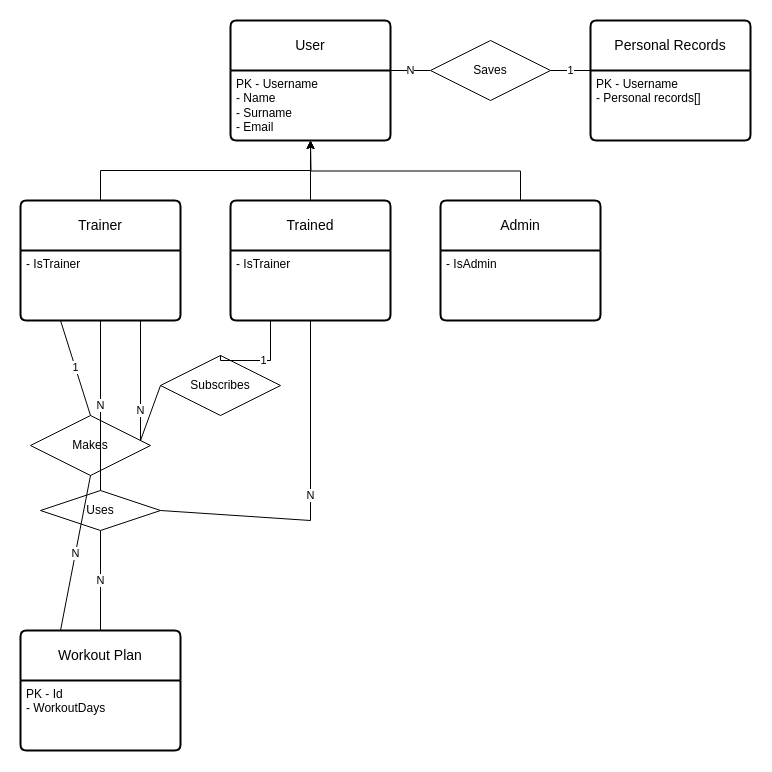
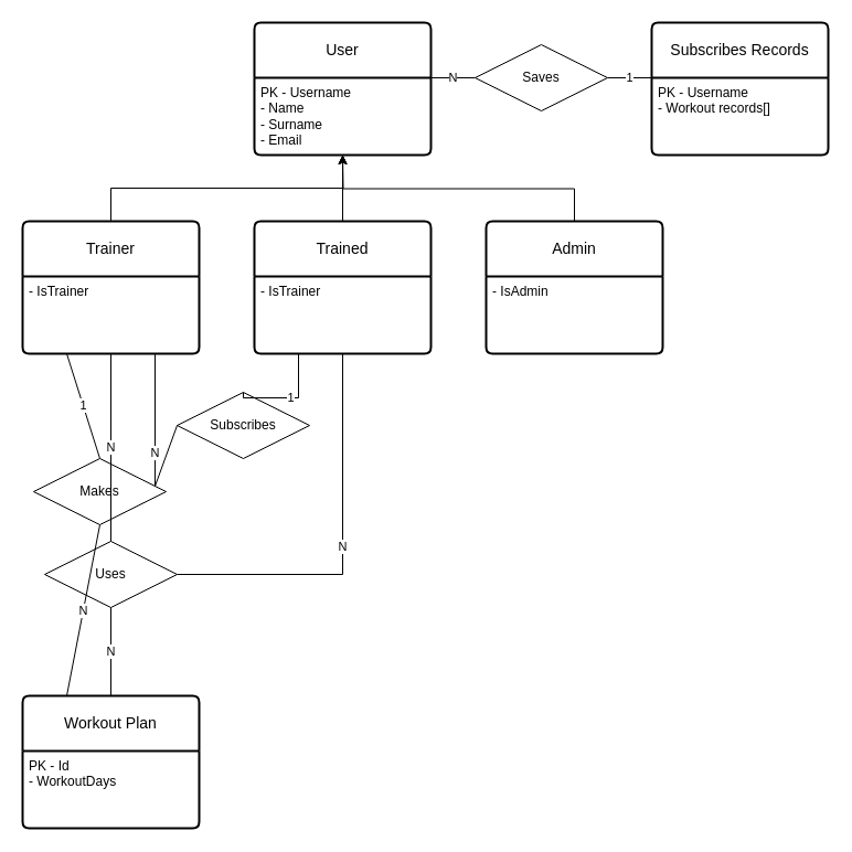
- <mxCell id="25" value="Personal Records" style="swimlane;childLayout=stackLayout;horizontal=1;startSize=50;horizontalStack=0;rounded=1;fontSize=14;fontStyle=0;strokeWidth=2;resizeParent=0;resizeLast=1;shadow=0;dashed=0;align=center;arcSize=4;whiteSpace=wrap;html=1;" parent="1" vertex="1"><mxGeometry x="590" y="20" width="160" height="120" as="geometry" /></mxCell>
+ <mxCell id="25" value="Subscribes Records" style="swimlane;childLayout=stackLayout;horizontal=1;startSize=50;horizontalStack=0;rounded=1;fontSize=14;fontStyle=0;strokeWidth=2;resizeParent=0;resizeLast=1;shadow=0;dashed=0;align=center;arcSize=4;whiteSpace=wrap;html=1;" parent="1" vertex="1"><mxGeometry x="590" y="20" width="160" height="120" as="geometry" /></mxCell>
- <mxCell id="26" value="PK - Username&lt;br&gt;- Personal records[]" style="align=left;strokeColor=none;fillColor=none;spacingLeft=4;fontSize=12;verticalAlign=top;resizable=0;rotatable=0;part=1;html=1;" parent="25" vertex="1"><mxGeometry y="50" width="160" height="70" as="geometry" /></mxCell>
+ <mxCell id="26" value="PK - Username&lt;br&gt;- Workout records[]" style="align=left;strokeColor=none;fillColor=none;spacingLeft=4;fontSize=12;verticalAlign=top;resizable=0;rotatable=0;part=1;html=1;" parent="25" vertex="1"><mxGeometry y="50" width="160" height="70" as="geometry" /></mxCell>
- <mxCell id="16" value="Uses" style="shape=rhombus;perimeter=rhombusPerimeter;whiteSpace=wrap;html=1;align=center;" parent="1" vertex="1"><mxGeometry x="40" y="490" width="120" height="40" as="geometry" /></mxCell>
+ <mxCell id="16" value="Uses" style="shape=rhombus;perimeter=rhombusPerimeter;whiteSpace=wrap;html=1;align=center;" parent="1" vertex="1"><mxGeometry x="40" y="490" width="120" height="60" as="geometry" /></mxCell>
